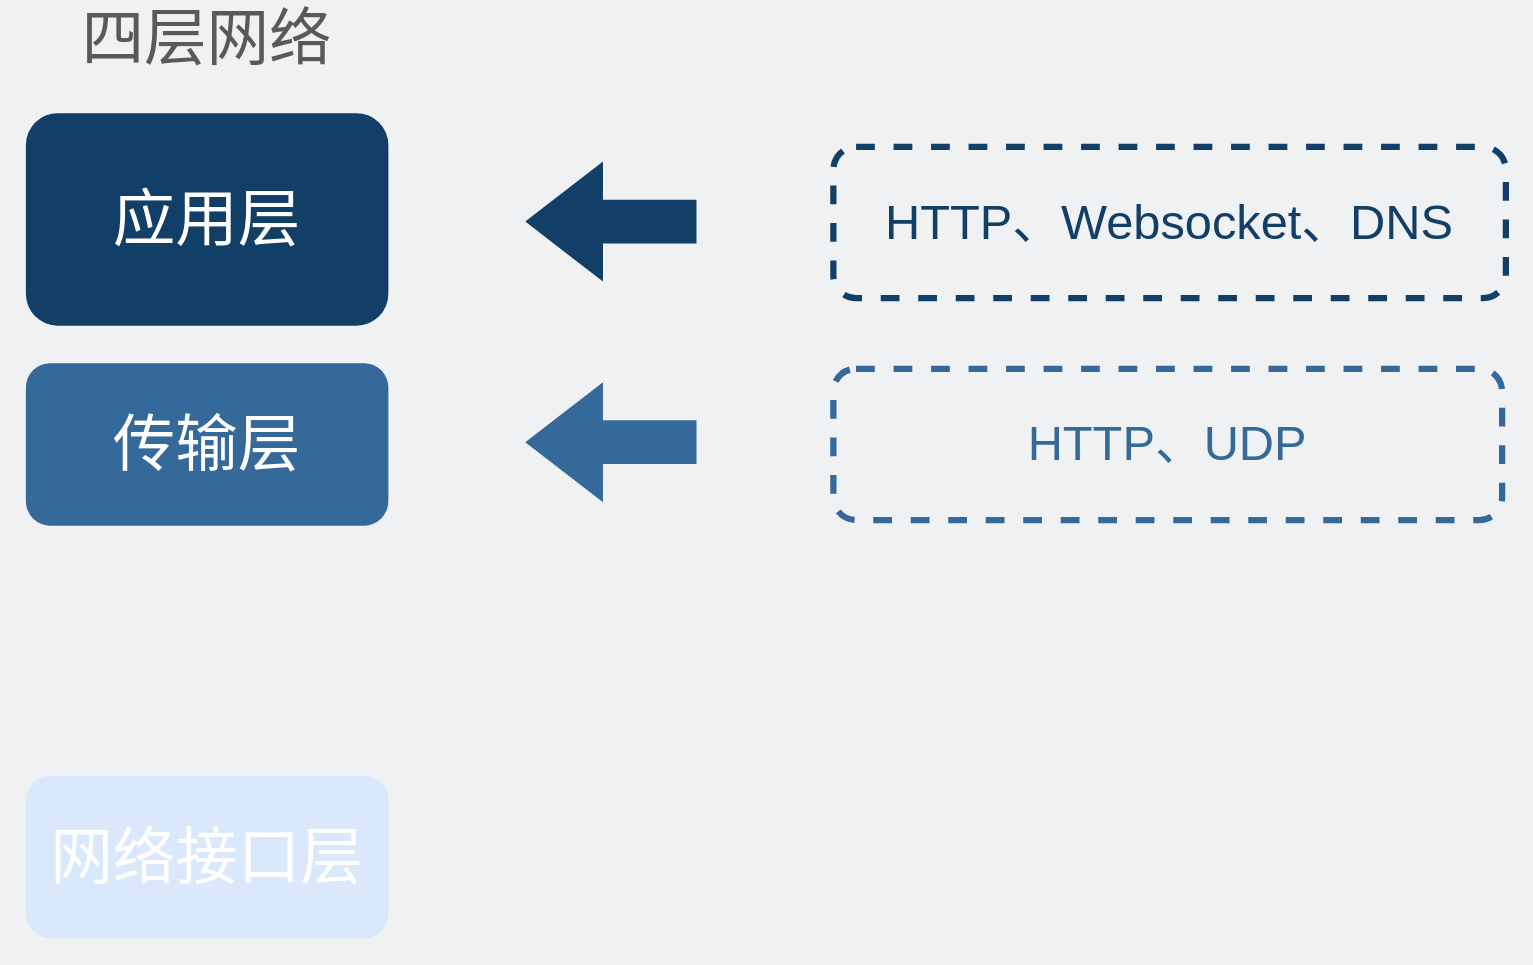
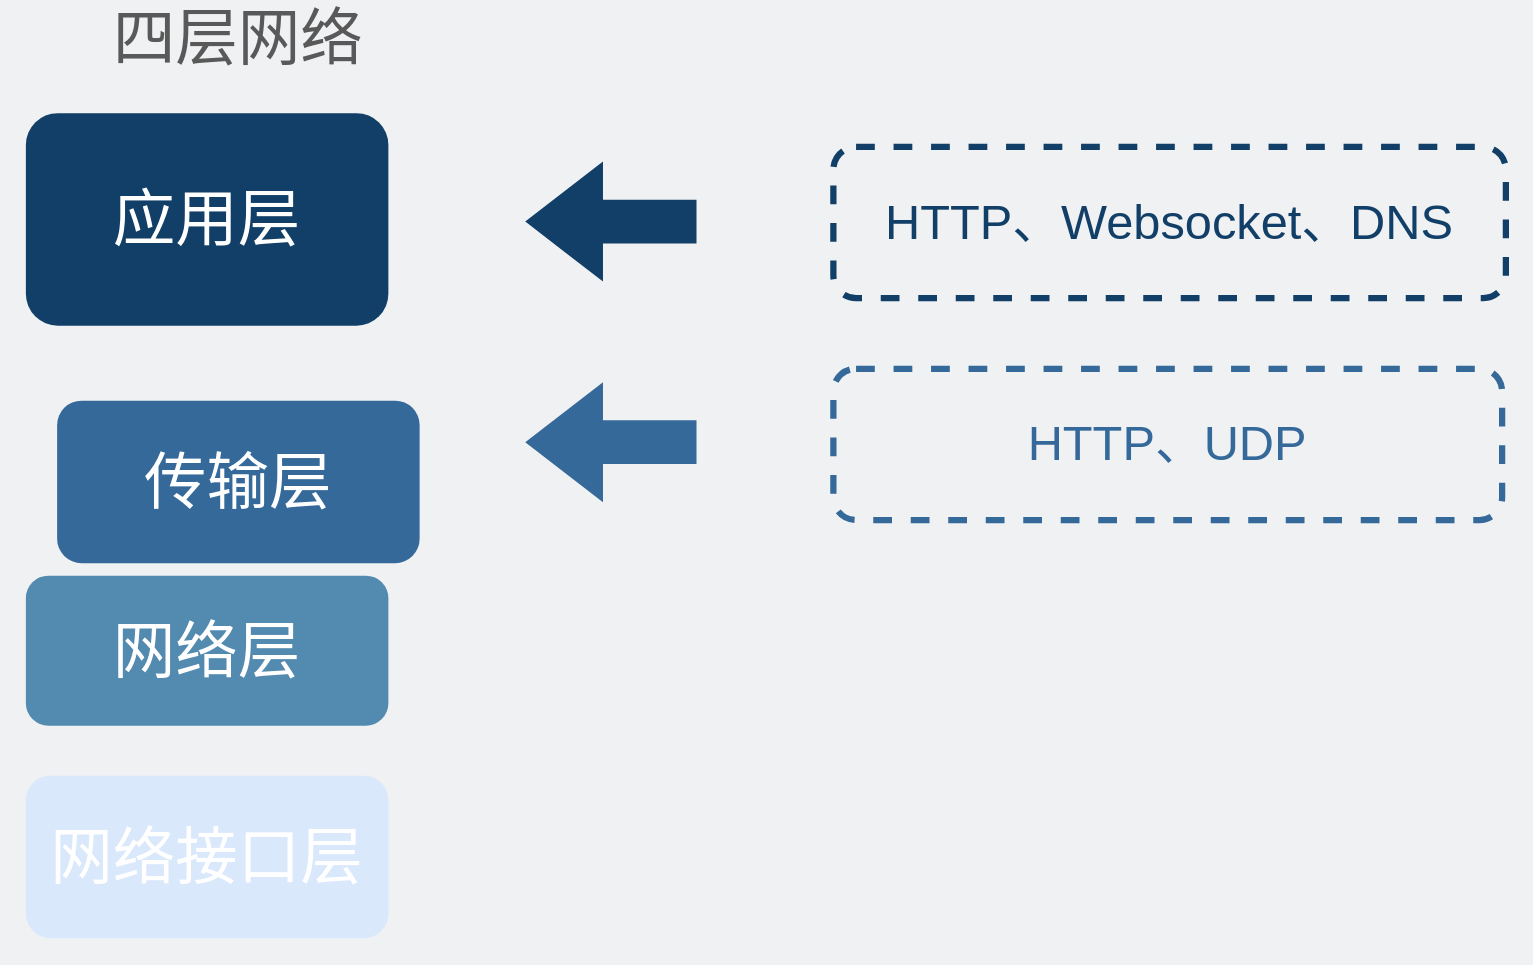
- <mxCell id="7" value="&lt;font color=&quot;#595959&quot; style=&quot;font-size: 50px&quot;&gt;四层网络&lt;/font&gt;" style="text;html=1;strokeColor=none;fillColor=none;align=center;verticalAlign=middle;whiteSpace=wrap;rounded=0;" parent="1" vertex="1"><mxGeometry x="40" y="20" width="250" height="20" as="geometry" /></mxCell>
+ <mxCell id="7" value="&lt;font color=&quot;#595959&quot; style=&quot;font-size: 50px&quot;&gt;四层网络&lt;/font&gt;" style="text;html=1;strokeColor=none;fillColor=none;align=center;verticalAlign=middle;whiteSpace=wrap;rounded=0;" parent="1" vertex="1"><mxGeometry x="65" y="20" width="250" height="20" as="geometry" /></mxCell>
- <mxCell id="4" value="&lt;font style=&quot;font-size: 50px&quot;&gt;传输层&lt;/font&gt;" style="rounded=1;whiteSpace=wrap;html=1;strokeWidth=5;fontColor=#FFFFFF;fillColor=#35699A;strokeColor=none;" parent="1" vertex="1"><mxGeometry x="20" y="290" width="290" height="130" as="geometry" /></mxCell>
+ <mxCell id="4" value="&lt;font style=&quot;font-size: 50px&quot;&gt;传输层&lt;/font&gt;" style="rounded=1;whiteSpace=wrap;html=1;strokeWidth=5;fontColor=#FFFFFF;fillColor=#35699A;strokeColor=none;" parent="1" vertex="1"><mxGeometry x="45" y="320" width="290" height="130" as="geometry" /></mxCell>
+ <mxCell id="5" value="&lt;span style=&quot;font-size: 50px&quot;&gt;网络层&lt;/span&gt;" style="rounded=1;whiteSpace=wrap;html=1;strokeWidth=5;fontColor=#FFFFFF;fillColor=#538AAF;strokeColor=none;" parent="1" vertex="1"><mxGeometry x="20" y="460" width="290" height="120" as="geometry" /></mxCell>
